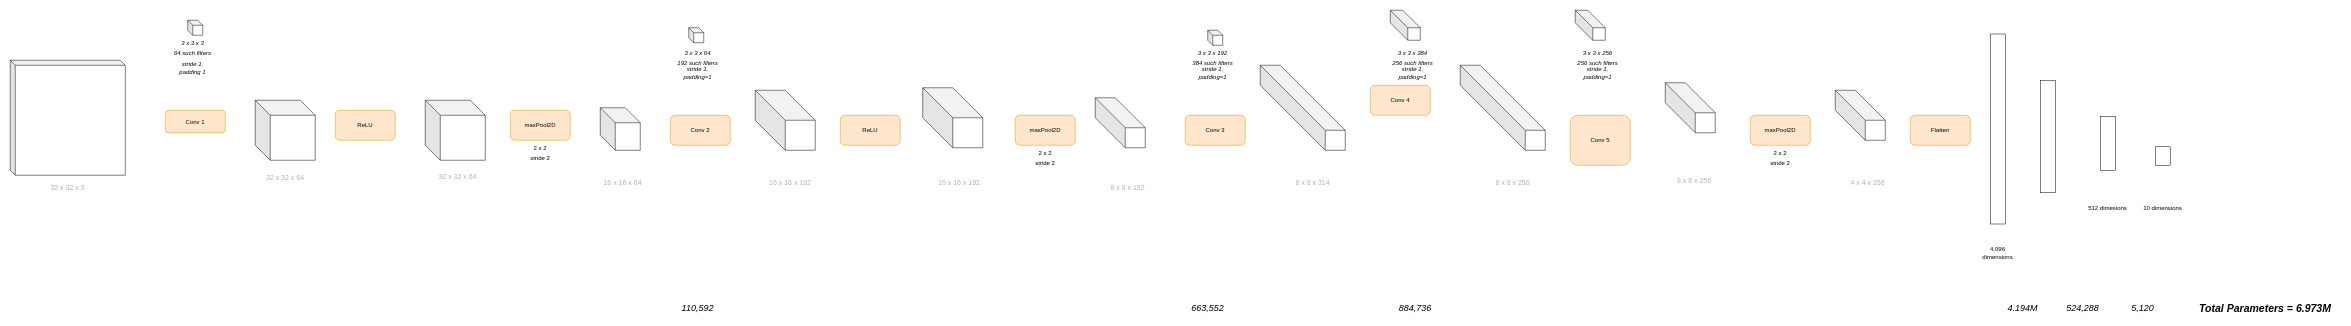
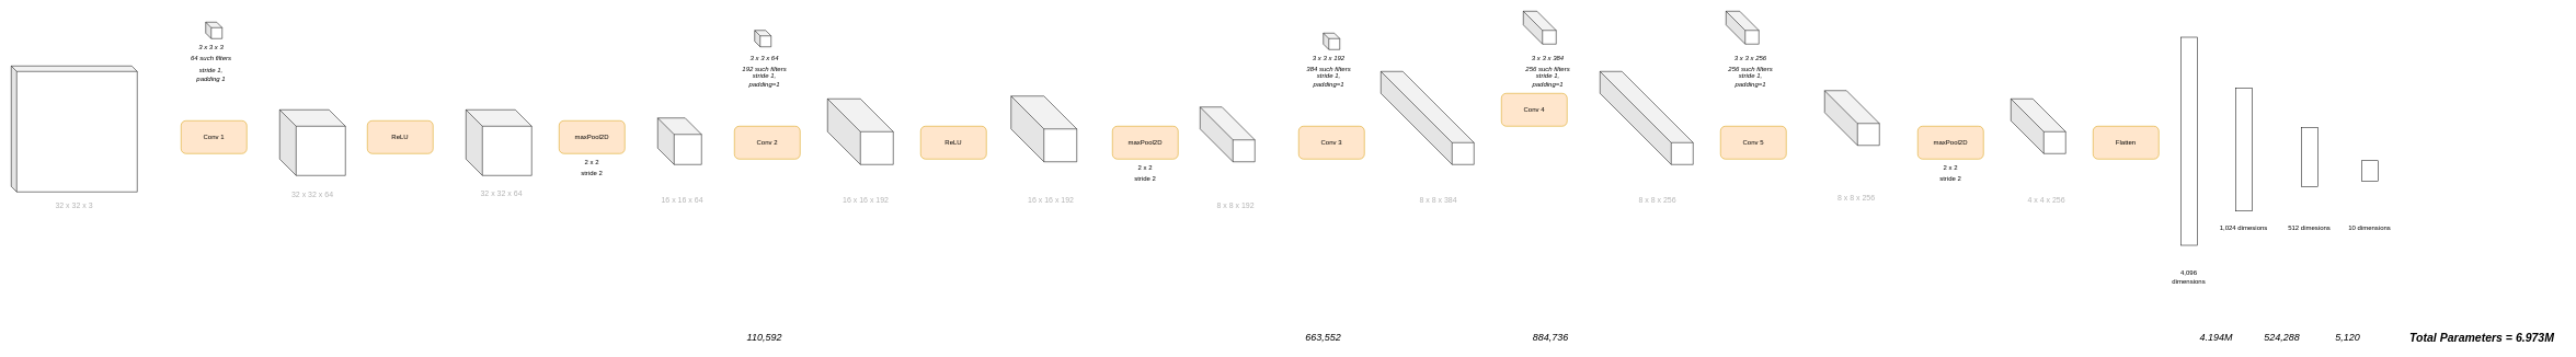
- <mxCell id="10" value="Conv 1" style="rounded=1;whiteSpace=wrap;html=1;fillColor=#ffe6cc;strokeColor=#d79b00;" vertex="1" parent="1"><mxGeometry x="330" y="220" width="120" height="45" as="geometry" /></mxCell>
+ <mxCell id="10" value="Conv 1" style="rounded=1;whiteSpace=wrap;html=1;fillColor=#ffe6cc;strokeColor=#d79b00;" vertex="1" parent="1"><mxGeometry x="330" y="220" width="120" height="60" as="geometry" /></mxCell>
- <mxCell id="53" value="Conv 5" style="rounded=1;whiteSpace=wrap;html=1;fillColor=#ffe6cc;strokeColor=#d79b00;" vertex="1" parent="1"><mxGeometry x="3140" y="230" width="120" height="100" as="geometry" /></mxCell>
+ <mxCell id="53" value="Conv 5" style="rounded=1;whiteSpace=wrap;html=1;fillColor=#ffe6cc;strokeColor=#d79b00;" vertex="1" parent="1"><mxGeometry x="3140" y="230" width="120" height="60" as="geometry" /></mxCell>
- <mxCell id="38" value="8 x 8 x 314" style="text;html=1;align=center;verticalAlign=middle;whiteSpace=wrap;rounded=0;fontSize=14;fontColor=#B3B3B3;" vertex="1" parent="1"><mxGeometry x="2580" y="350" width="90" height="30" as="geometry" /></mxCell>
+ <mxCell id="38" value="8 x 8 x 384" style="text;html=1;align=center;verticalAlign=middle;whiteSpace=wrap;rounded=0;fontSize=14;fontColor=#B3B3B3;" vertex="1" parent="1"><mxGeometry x="2580" y="350" width="90" height="30" as="geometry" /></mxCell>
+ <mxCell id="64" value="1,024 dimesions" style="text;html=1;align=center;verticalAlign=middle;whiteSpace=wrap;rounded=0;" vertex="1" parent="1"><mxGeometry x="4050" y="400" width="90" height="30" as="geometry" /></mxCell>
